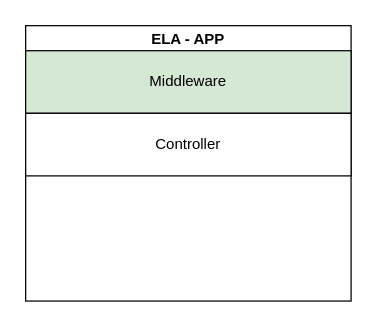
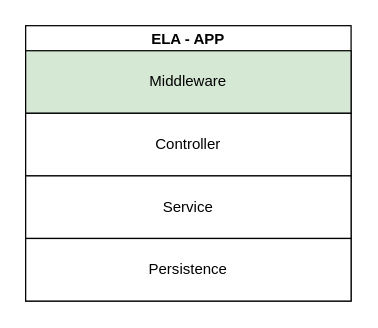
+ <mxCell id="5" value="Service" style="html=1;whiteSpace=wrap;" parent="1" vertex="1"><mxGeometry x="20" y="140" width="260" height="50" as="geometry" /></mxCell>
+ <mxCell id="6" value="Persistence" style="html=1;whiteSpace=wrap;" parent="1" vertex="1"><mxGeometry x="20" y="190" width="260" height="50" as="geometry" /></mxCell>
